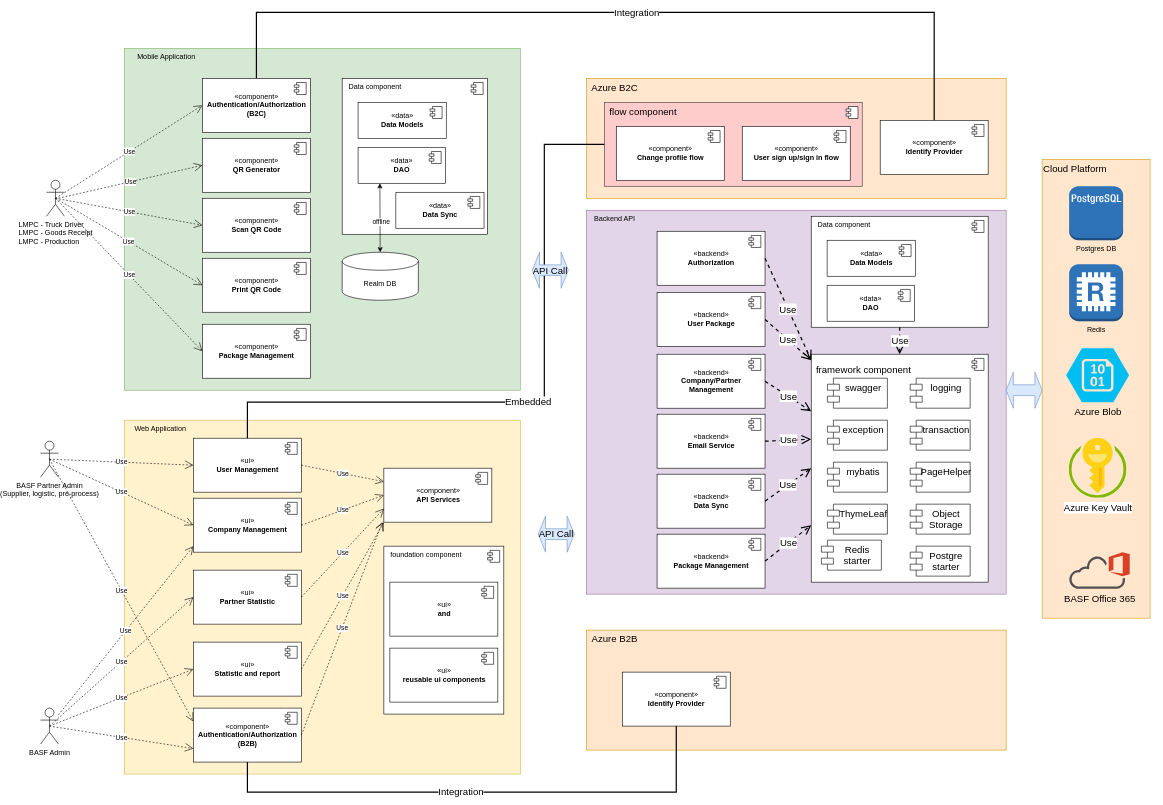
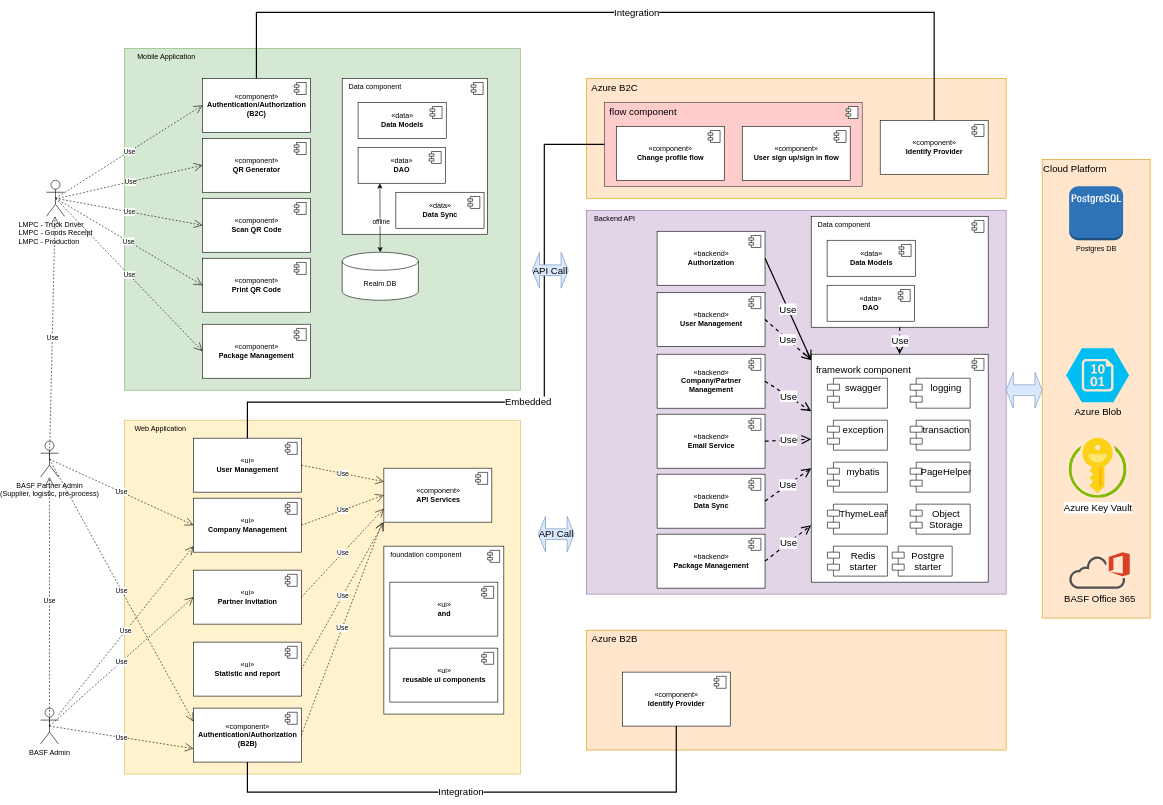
- <mxCell id="125" value="Use" style="endArrow=open;endSize=12;dashed=1;html=1;rounded=0;strokeWidth=2;fontSize=16;exitX=1;exitY=0.5;exitDx=0;exitDy=0;entryX=0;entryY=0;entryDx=0;entryDy=0;" parent="1" source="68" target="114" edge="1"><mxGeometry width="160" relative="1" as="geometry"><mxPoint x="1290" y="690" as="sourcePoint" /><mxPoint x="1450" y="690" as="targetPoint" /></mxGeometry></mxCell>
+ <mxCell id="125" value="Use" style="endArrow=open;endSize=12;dashed=0;html=1;rounded=0;strokeWidth=2;fontSize=16;exitX=1;exitY=0.5;exitDx=0;exitDy=0;entryX=0;entryY=0;entryDx=0;entryDy=0;" parent="1" source="68" target="114" edge="1"><mxGeometry width="160" relative="1" as="geometry"><mxPoint x="1290" y="690" as="sourcePoint" /><mxPoint x="1450" y="690" as="targetPoint" /></mxGeometry></mxCell>
- <mxCell id="100" value="Redis" style="outlineConnect=0;dashed=0;verticalLabelPosition=bottom;verticalAlign=top;align=center;html=1;shape=mxgraph.aws3.redis;fillColor=#2E73B8;gradientColor=none;" parent="1" vertex="1"><mxGeometry x="1735" y="440" width="90" height="95" as="geometry" /></mxCell>
- <mxCell id="70" value="«backend»&lt;br&gt;&lt;b&gt;User Package&lt;/b&gt;" style="html=1;dropTarget=0;" parent="1" vertex="1"><mxGeometry x="1048" y="487" width="180" height="90" as="geometry" /></mxCell>
+ <mxCell id="70" value="«backend»&lt;br&gt;&lt;b&gt;User Management&lt;/b&gt;" style="html=1;dropTarget=0;" parent="1" vertex="1"><mxGeometry x="1048" y="487" width="180" height="90" as="geometry" /></mxCell>
- <mxCell id="25" value="Use" style="endArrow=open;endSize=12;dashed=1;html=1;rounded=0;entryX=0;entryY=0.5;entryDx=0;entryDy=0;exitX=0.5;exitY=0.5;exitDx=0;exitDy=0;exitPerimeter=0;" parent="1" source="6" target="12" edge="1"><mxGeometry width="160" relative="1" as="geometry"><mxPoint x="480" y="980" as="sourcePoint" /><mxPoint x="640" y="980" as="targetPoint" /></mxGeometry></mxCell>
+ <mxCell id="25" value="Use" style="endArrow=open;endSize=12;dashed=1;html=1;rounded=0;exitX=0.5;exitY=0.5;exitDx=0;exitDy=0;exitPerimeter=0;" parent="1" source="6" target="39" edge="1"><mxGeometry width="160" relative="1" as="geometry"><mxPoint x="480" y="980" as="sourcePoint" /><mxPoint x="640" y="980" as="targetPoint" /></mxGeometry></mxCell>
- <mxCell id="123" value="Redis &#10;starter" style="shape=module;align=left;spacingLeft=20;align=center;verticalAlign=top;fontSize=16;" parent="1" vertex="1"><mxGeometry x="1322" y="900" width="100" height="50" as="geometry" /></mxCell>
+ <mxCell id="123" value="Redis &#10;starter" style="shape=module;align=left;spacingLeft=20;align=center;verticalAlign=top;fontSize=16;" parent="1" vertex="1"><mxGeometry x="1332" y="910" width="100" height="50" as="geometry" /></mxCell>
- <mxCell id="124" value="Postgre&#10;starter" style="shape=module;align=left;spacingLeft=20;align=center;verticalAlign=top;fontSize=16;" parent="1" vertex="1"><mxGeometry x="1470" y="910" width="100" height="50" as="geometry" /></mxCell>
+ <mxCell id="124" value="Postgre&#10;starter" style="shape=module;align=left;spacingLeft=20;align=center;verticalAlign=top;fontSize=16;" parent="1" vertex="1"><mxGeometry x="1440" y="910" width="100" height="50" as="geometry" /></mxCell>
- <mxCell id="14" value="«ui»&lt;br&gt;&lt;b&gt;Partner Statistic&lt;/b&gt;" style="html=1;dropTarget=0;" parent="1" vertex="1"><mxGeometry x="275" y="950" width="180" height="90" as="geometry" /></mxCell>
+ <mxCell id="14" value="«ui»&lt;br&gt;&lt;b&gt;Partner Invitation&lt;/b&gt;" style="html=1;dropTarget=0;" parent="1" vertex="1"><mxGeometry x="275" y="950" width="180" height="90" as="geometry" /></mxCell>
- <mxCell id="28" value="Use" style="endArrow=open;endSize=12;dashed=1;html=1;rounded=0;entryX=0;entryY=0.5;entryDx=0;entryDy=0;exitX=0.5;exitY=0.5;exitDx=0;exitDy=0;exitPerimeter=0;" parent="1" source="7" target="16" edge="1"><mxGeometry width="160" relative="1" as="geometry"><mxPoint x="480" y="980" as="sourcePoint" /><mxPoint x="640" y="980" as="targetPoint" /></mxGeometry></mxCell>
+ <mxCell id="28" value="Use" style="endArrow=open;endSize=12;dashed=1;html=1;rounded=0;exitX=0.5;exitY=0.5;exitDx=0;exitDy=0;exitPerimeter=0;" parent="1" source="7" target="6" edge="1"><mxGeometry width="160" relative="1" as="geometry"><mxPoint x="480" y="980" as="sourcePoint" /><mxPoint x="640" y="980" as="targetPoint" /></mxGeometry></mxCell>
